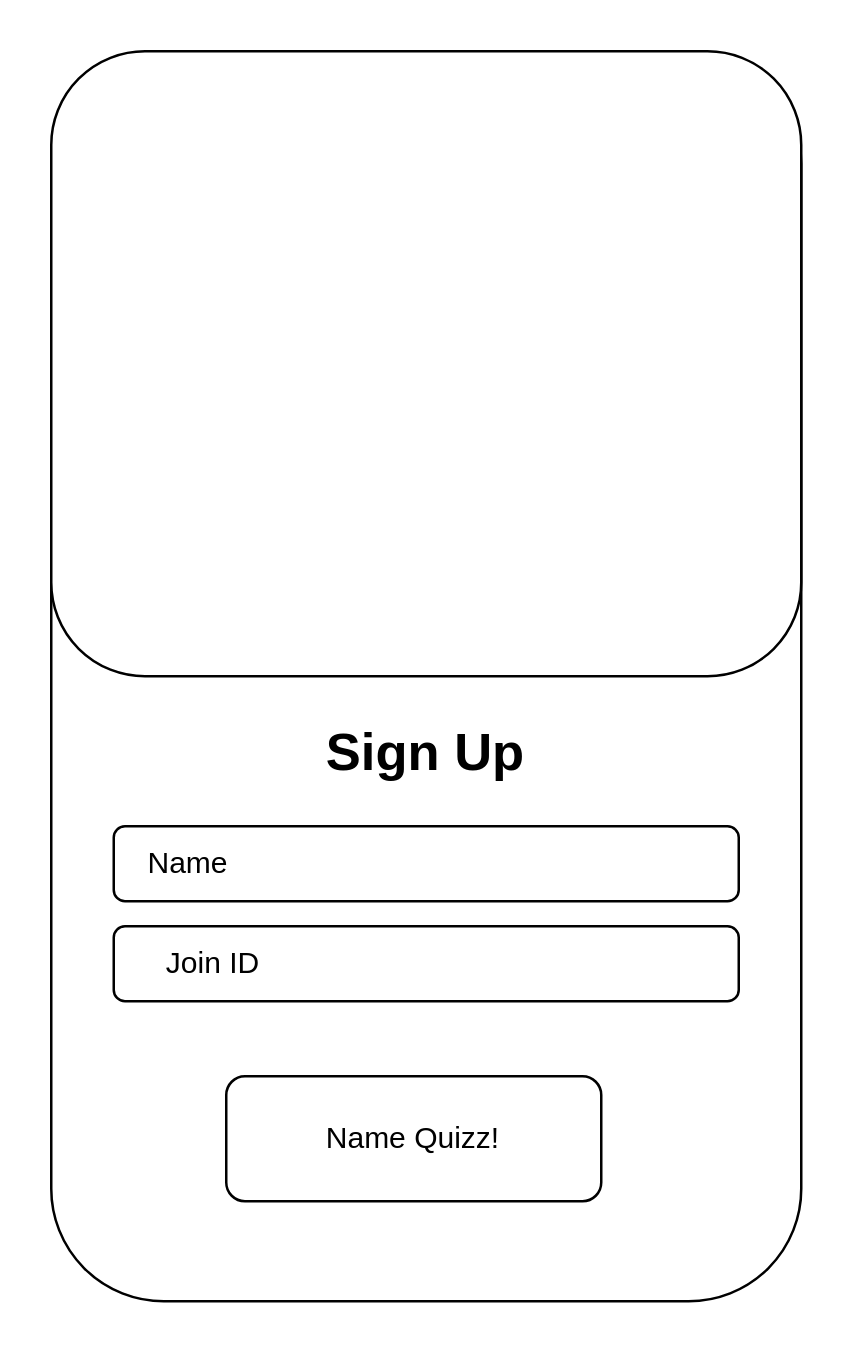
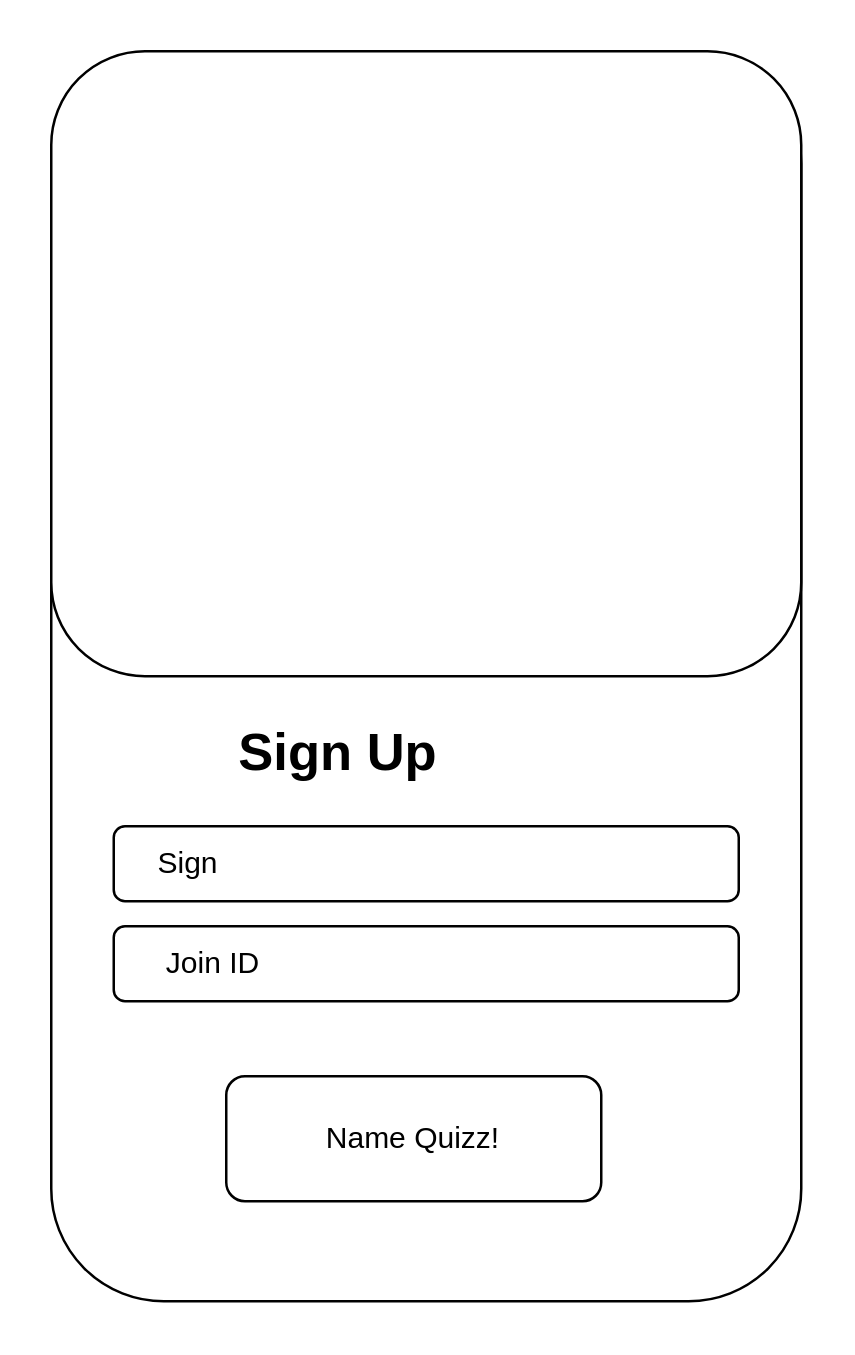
- <mxCell id="11" value="&lt;font style=&quot;font-size: 21px&quot;&gt;&lt;b&gt;Sign Up&lt;/b&gt;&lt;/font&gt;" style="text;html=1;strokeColor=none;fillColor=none;align=center;verticalAlign=middle;whiteSpace=wrap;rounded=0;" vertex="1" parent="1"><mxGeometry x="125" y="280" width="90" height="40" as="geometry" /></mxCell>
+ <mxCell id="11" value="&lt;font style=&quot;font-size: 21px&quot;&gt;&lt;b&gt;Sign Up&lt;/b&gt;&lt;/font&gt;" style="text;html=1;strokeColor=none;fillColor=none;align=center;verticalAlign=middle;whiteSpace=wrap;rounded=0;" vertex="1" parent="1"><mxGeometry x="90" y="280" width="90" height="40" as="geometry" /></mxCell>
- <mxCell id="4" value="Name" style="text;html=1;strokeColor=none;fillColor=none;align=center;verticalAlign=middle;whiteSpace=wrap;rounded=0;" vertex="1" parent="1"><mxGeometry x="50" y="335" width="50" height="20" as="geometry" /></mxCell>
+ <mxCell id="4" value="Sign" style="text;html=1;strokeColor=none;fillColor=none;align=center;verticalAlign=middle;whiteSpace=wrap;rounded=0;" vertex="1" parent="1"><mxGeometry x="50" y="335" width="50" height="20" as="geometry" /></mxCell>
